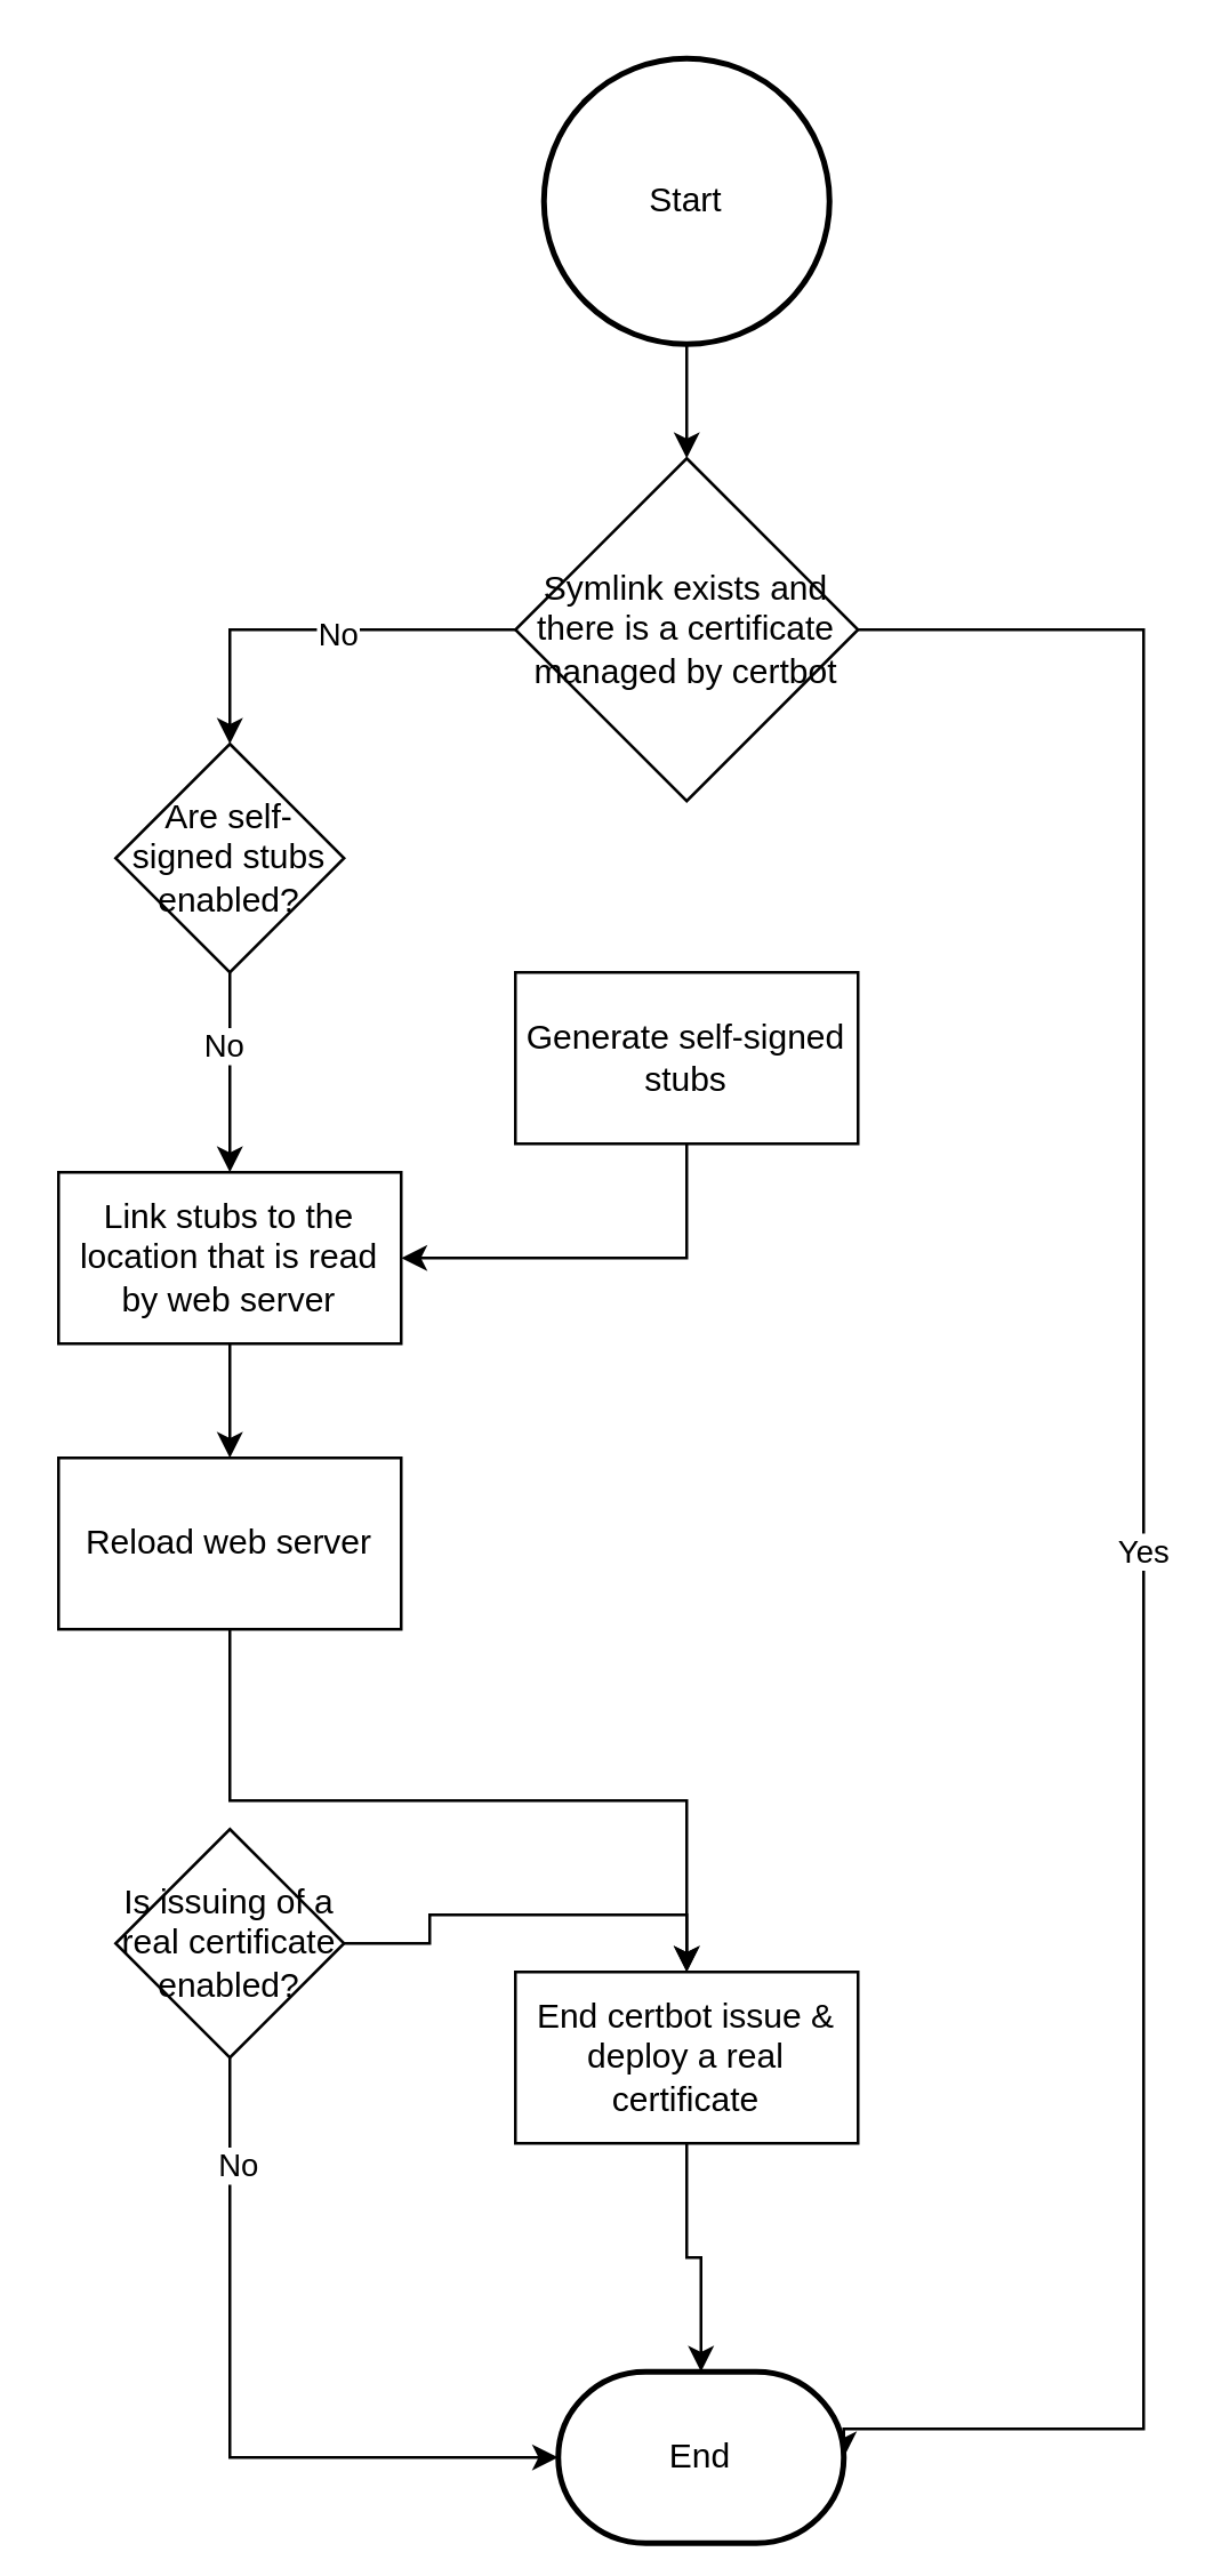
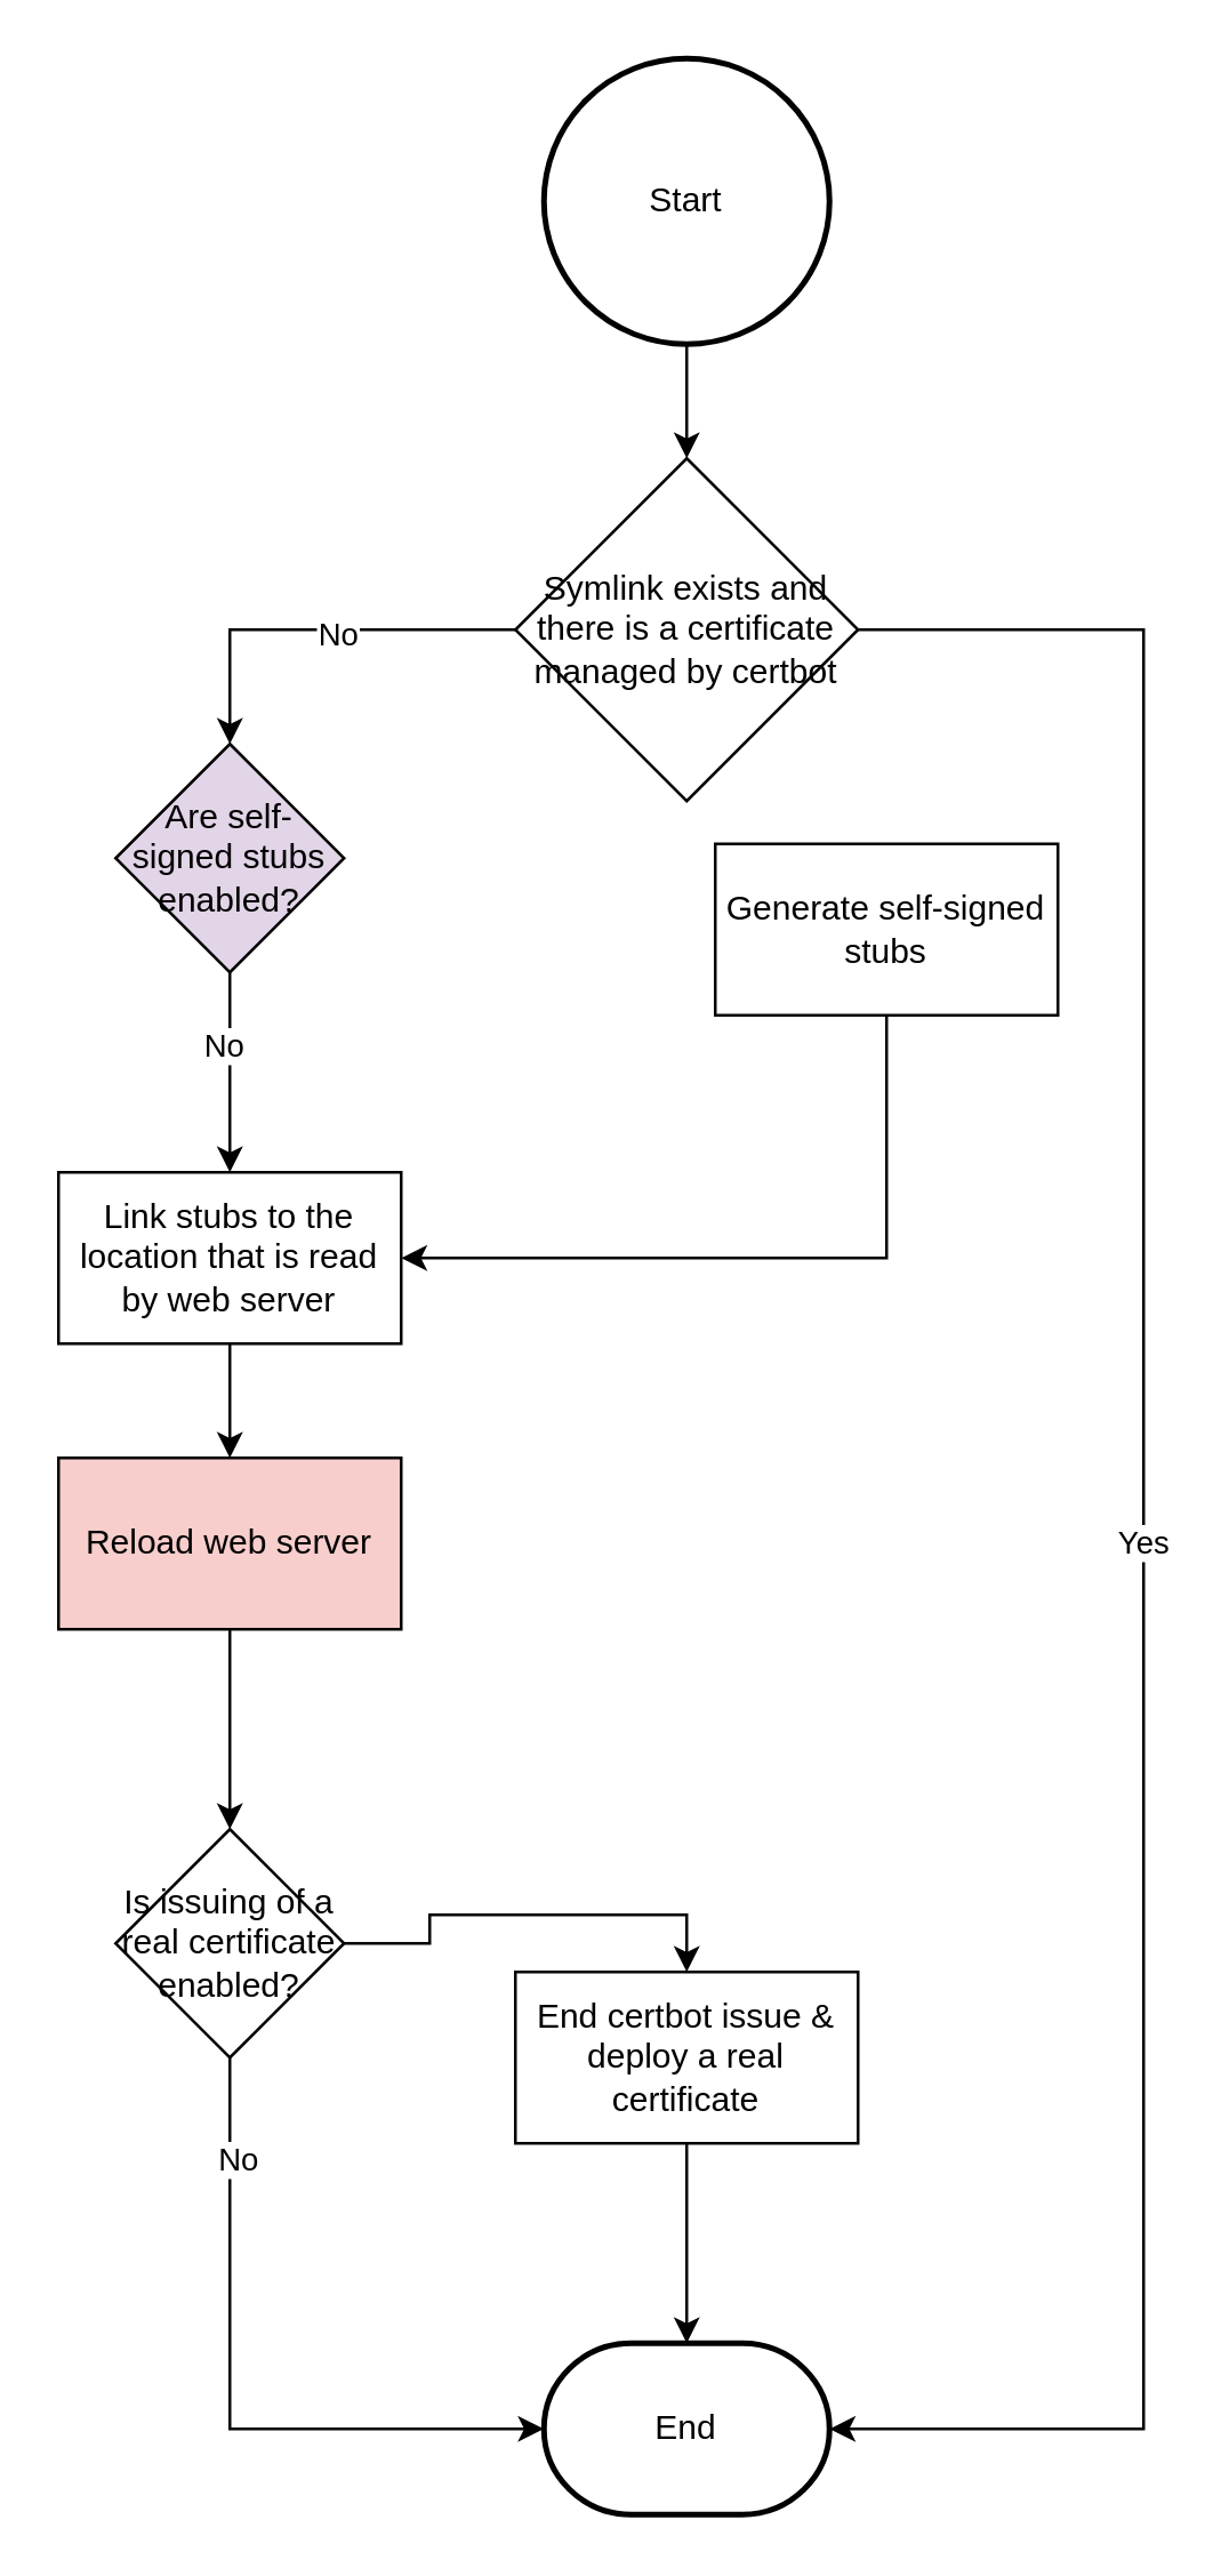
- <mxCell id="4" value="Are self-signed stubs enabled?" style="rhombus;whiteSpace=wrap;html=1;" vertex="1" parent="1"><mxGeometry x="40" y="260" width="80" height="80" as="geometry" /></mxCell>
+ <mxCell id="4" value="Are self-signed stubs enabled?" style="rhombus;whiteSpace=wrap;html=1;fillColor=#e1d5e7;" vertex="1" parent="1"><mxGeometry x="40" y="260" width="80" height="80" as="geometry" /></mxCell>
- <mxCell id="6" value="Generate self-signed stubs" style="rounded=0;whiteSpace=wrap;html=1;" vertex="1" parent="1"><mxGeometry x="180" y="340" width="120" height="60" as="geometry" /></mxCell>
+ <mxCell id="6" value="Generate self-signed stubs" style="rounded=0;whiteSpace=wrap;html=1;" vertex="1" parent="1"><mxGeometry x="250" y="295" width="120" height="60" as="geometry" /></mxCell>
- <mxCell id="14" value="Reload web server" style="rounded=0;whiteSpace=wrap;html=1;" vertex="1" parent="1"><mxGeometry x="20" y="510" width="120" height="60" as="geometry" /></mxCell>
+ <mxCell id="14" value="Reload web server" style="rounded=0;whiteSpace=wrap;html=1;fillColor=#f8cecc;" vertex="1" parent="1"><mxGeometry x="20" y="510" width="120" height="60" as="geometry" /></mxCell>
- <mxCell id="13" style="edgeStyle=orthogonalEdgeStyle;rounded=0;orthogonalLoop=1;jettySize=auto;html=1;exitX=0.5;exitY=1;exitDx=0;exitDy=0;" edge="1" parent="1" source="14" target="20"><mxGeometry relative="1" as="geometry" /></mxCell>
+ <mxCell id="13" style="edgeStyle=orthogonalEdgeStyle;rounded=0;orthogonalLoop=1;jettySize=auto;html=1;exitX=0.5;exitY=1;exitDx=0;exitDy=0;entryX=0.5;entryY=0;entryDx=0;entryDy=0;" edge="1" parent="1" source="14" target="18"><mxGeometry relative="1" as="geometry" /></mxCell>
- <mxCell id="21" value="End" style="strokeWidth=2;html=1;shape=mxgraph.flowchart.terminator;whiteSpace=wrap;" vertex="1" parent="1"><mxGeometry x="195" y="830" width="100" height="60" as="geometry" /></mxCell>
+ <mxCell id="21" value="End" style="strokeWidth=2;html=1;shape=mxgraph.flowchart.terminator;whiteSpace=wrap;" vertex="1" parent="1"><mxGeometry x="190" y="820" width="100" height="60" as="geometry" /></mxCell>
